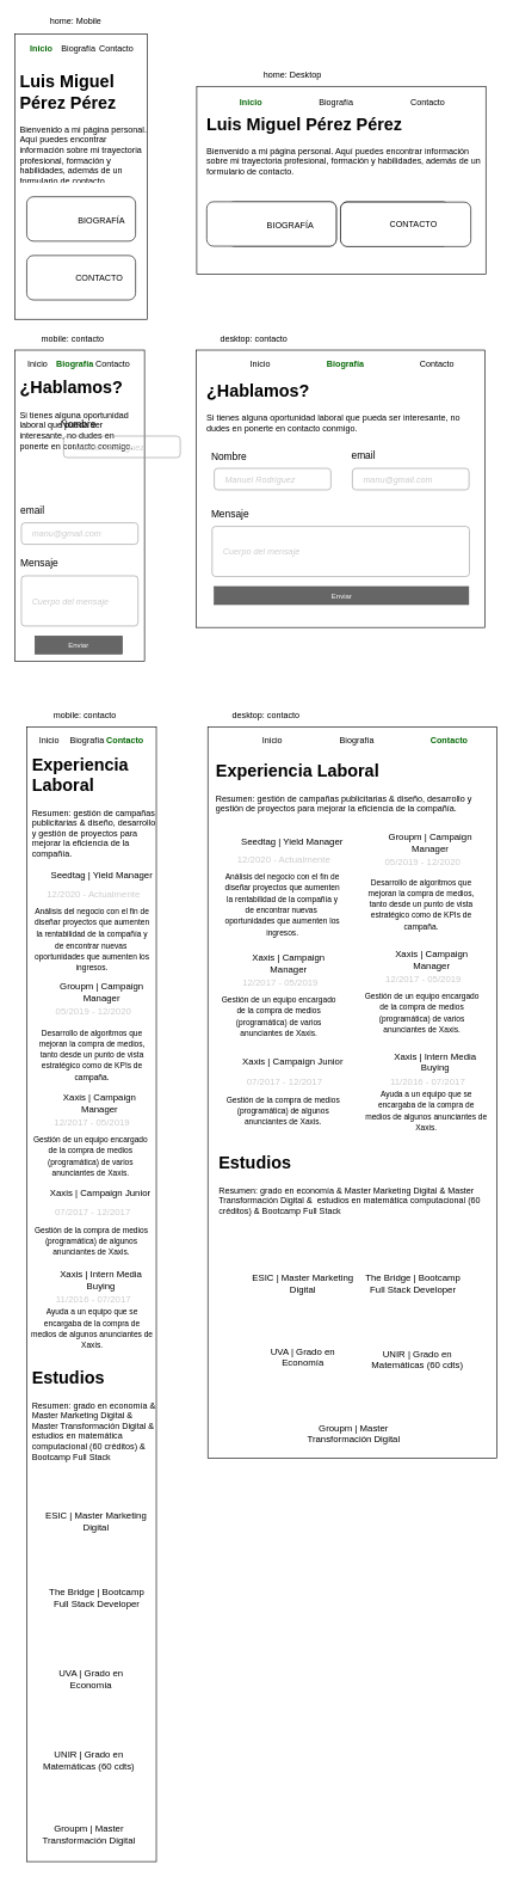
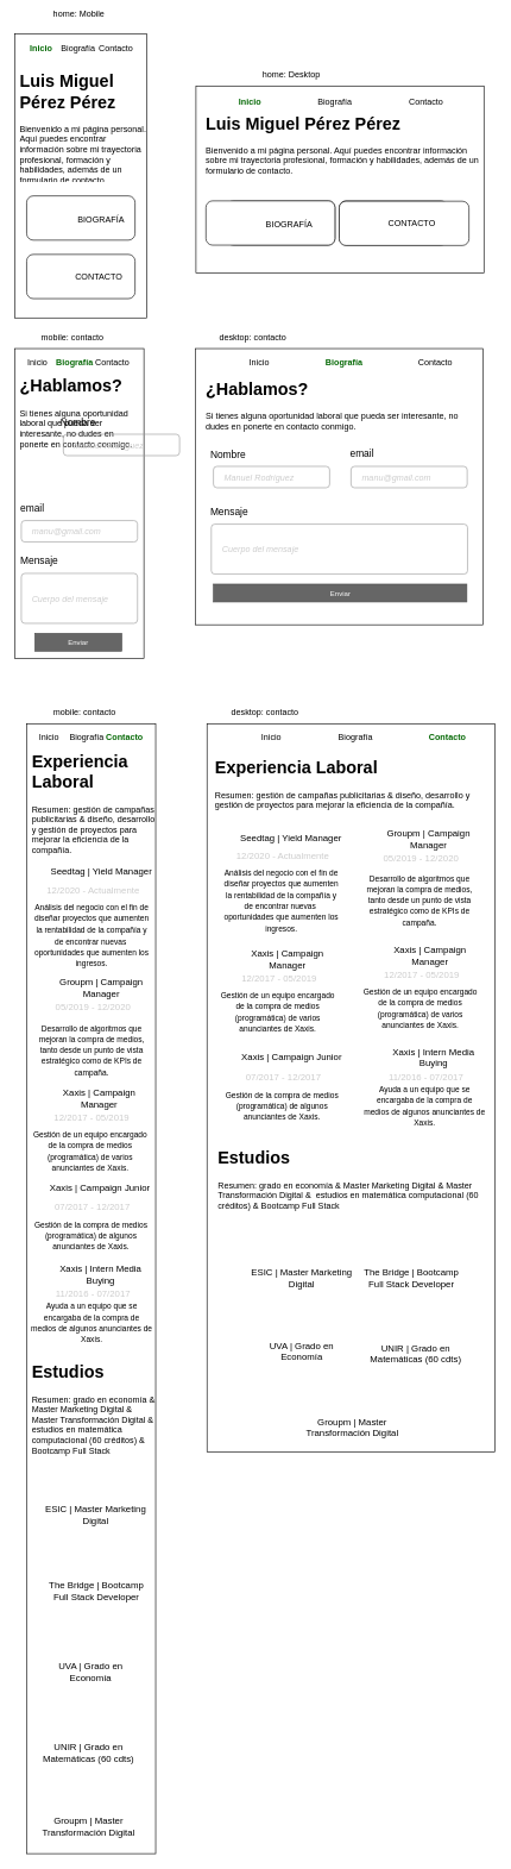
- <mxCell id="6" value="home: Mobile" style="text;html=1;strokeColor=none;fillColor=none;align=center;verticalAlign=middle;whiteSpace=wrap;rounded=0;" vertex="1" parent="1"><mxGeometry x="46" y="20" width="118" height="20" as="geometry" /></mxCell>
+ <mxCell id="6" value="home: Mobile" style="text;html=1;strokeColor=none;fillColor=none;align=center;verticalAlign=middle;whiteSpace=wrap;rounded=0;" vertex="1" parent="1"><mxGeometry x="51" y="10" width="118" height="20" as="geometry" /></mxCell>
